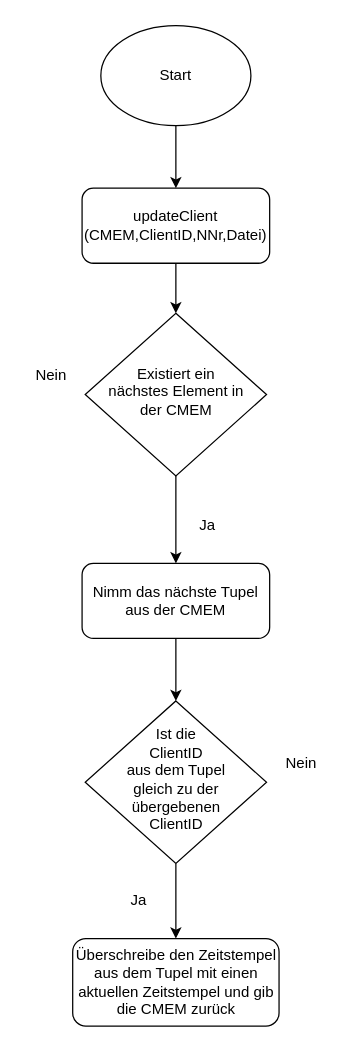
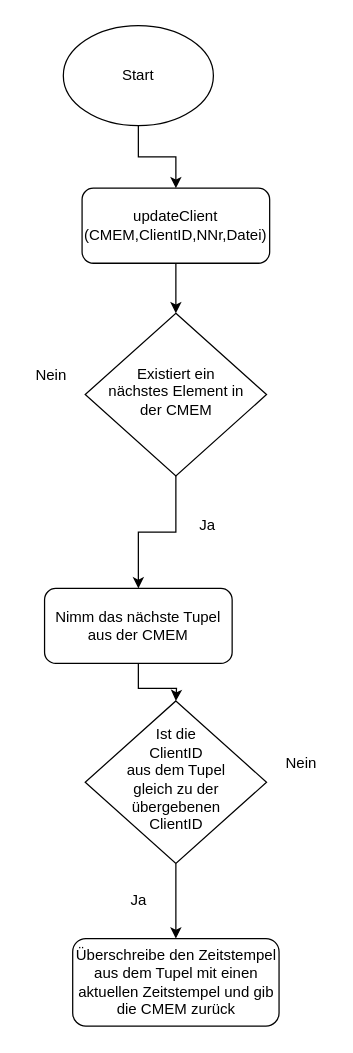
- <mxCell id="5" value="Start" style="ellipse;whiteSpace=wrap;html=1;" vertex="1" parent="1"><mxGeometry x="80" y="20" width="120" height="80" as="geometry" /></mxCell>
+ <mxCell id="5" value="Start" style="ellipse;whiteSpace=wrap;html=1;" vertex="1" parent="1"><mxGeometry x="50" y="20" width="120" height="80" as="geometry" /></mxCell>
- <mxCell id="9" value="Nimm das nächste Tupel aus der CMEM" style="rounded=1;whiteSpace=wrap;html=1;fontSize=12;glass=0;strokeWidth=1;shadow=0;" vertex="1" parent="1"><mxGeometry x="65" y="450" width="150" height="60" as="geometry" /></mxCell>
+ <mxCell id="9" value="Nimm das nächste Tupel aus der CMEM" style="rounded=1;whiteSpace=wrap;html=1;fontSize=12;glass=0;strokeWidth=1;shadow=0;" vertex="1" parent="1"><mxGeometry x="35" y="470" width="150" height="60" as="geometry" /></mxCell>
